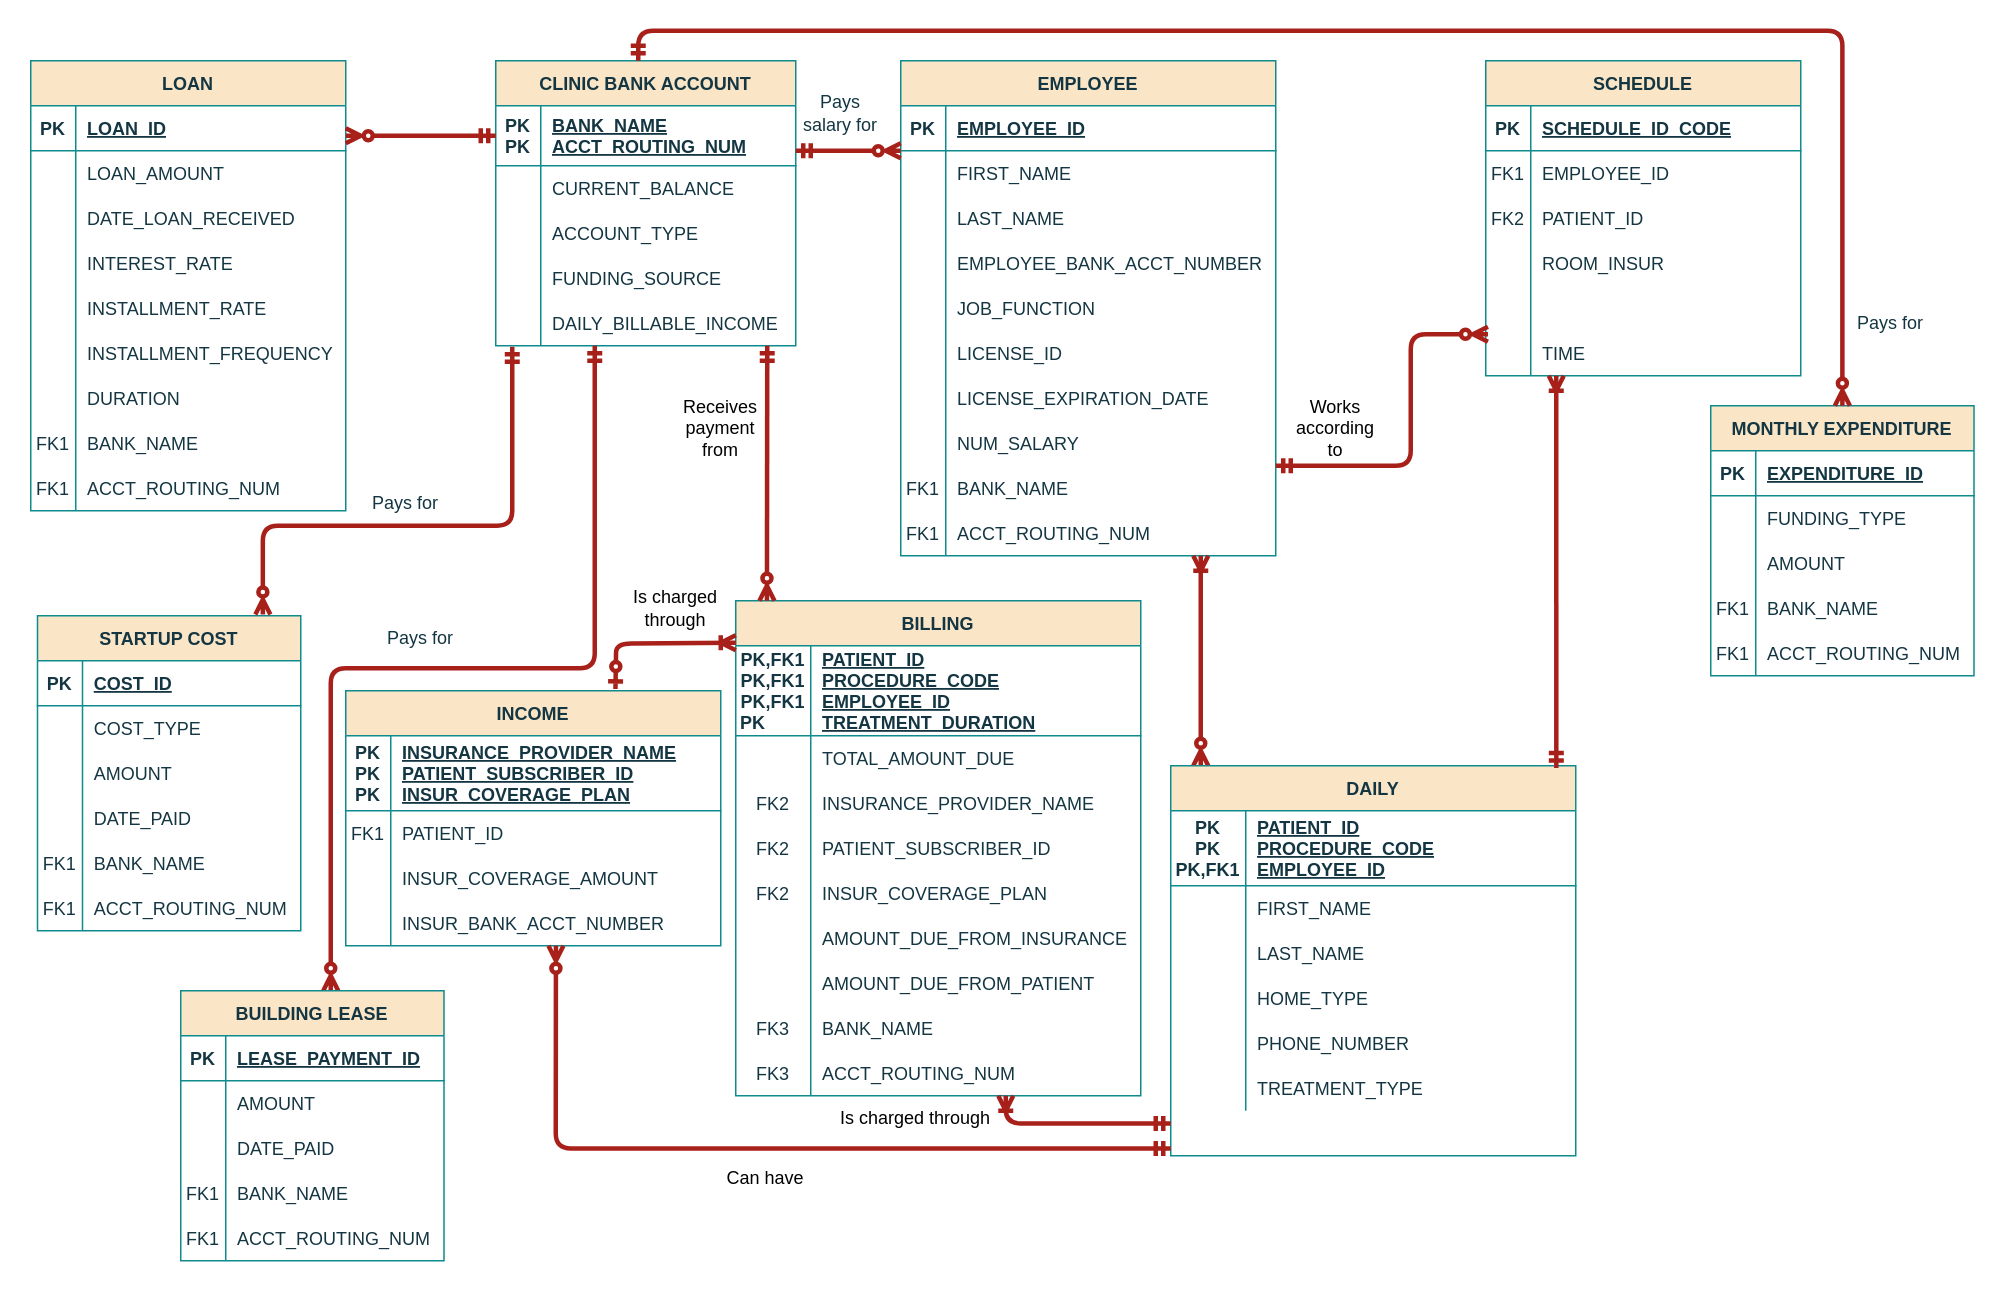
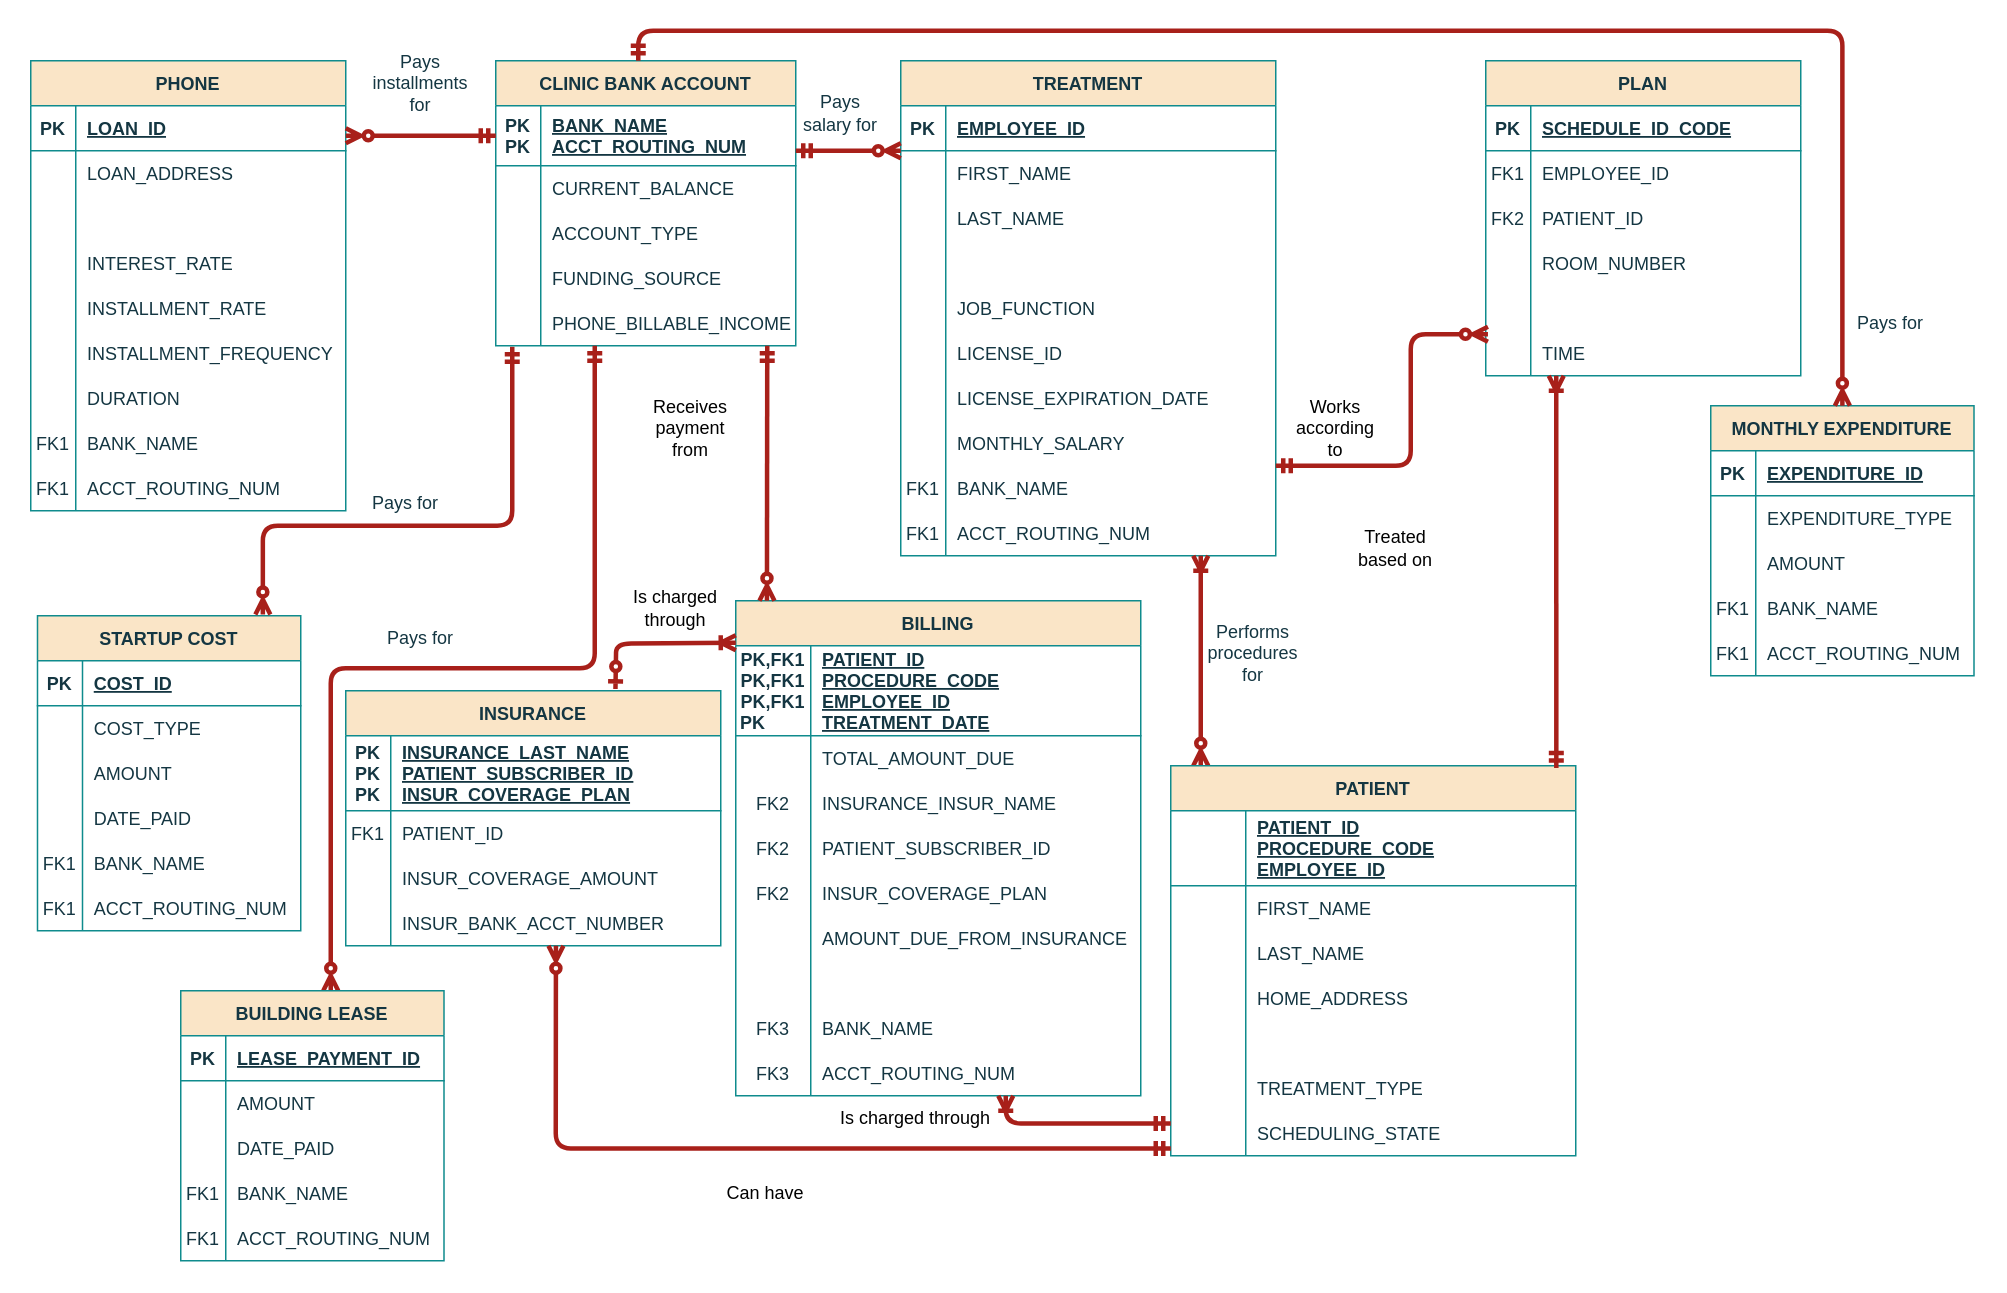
+ <mxCell id="141" value="Pays installments for" style="text;html=1;align=center;verticalAlign=middle;whiteSpace=wrap;rounded=0;fontColor=#143642;" parent="1" vertex="1"><mxGeometry x="250" y="40" width="60" height="30" as="geometry" /></mxCell>
- <mxCell id="61" value="LOAN" style="shape=table;startSize=30;container=1;collapsible=1;childLayout=tableLayout;fixedRows=1;rowLines=0;fontStyle=1;align=center;resizeLast=1;labelBackgroundColor=none;fillColor=#FAE5C7;strokeColor=#0F8B8D;fontColor=#143642;" parent="1" vertex="1"><mxGeometry x="20" y="40" width="210" height="300" as="geometry" /></mxCell>
+ <mxCell id="61" value="PHONE" style="shape=table;startSize=30;container=1;collapsible=1;childLayout=tableLayout;fixedRows=1;rowLines=0;fontStyle=1;align=center;resizeLast=1;labelBackgroundColor=none;fillColor=#FAE5C7;strokeColor=#0F8B8D;fontColor=#143642;" parent="1" vertex="1"><mxGeometry x="20" y="40" width="210" height="300" as="geometry" /></mxCell>
- <mxCell id="2" value="EMPLOYEE" style="shape=table;startSize=30;container=1;collapsible=1;childLayout=tableLayout;fixedRows=1;rowLines=0;fontStyle=1;align=center;resizeLast=1;labelBackgroundColor=none;fillColor=#FAE5C7;strokeColor=#0F8B8D;fontColor=#143642;" parent="1" vertex="1"><mxGeometry x="600" y="40" width="250" height="330" as="geometry" /></mxCell>
+ <mxCell id="2" value="TREATMENT" style="shape=table;startSize=30;container=1;collapsible=1;childLayout=tableLayout;fixedRows=1;rowLines=0;fontStyle=1;align=center;resizeLast=1;labelBackgroundColor=none;fillColor=#FAE5C7;strokeColor=#0F8B8D;fontColor=#143642;" parent="1" vertex="1"><mxGeometry x="600" y="40" width="250" height="330" as="geometry" /></mxCell>
- <mxCell id="175" value="SCHEDULE" style="shape=table;startSize=30;container=1;collapsible=1;childLayout=tableLayout;fixedRows=1;rowLines=0;fontStyle=1;align=center;resizeLast=1;labelBackgroundColor=none;fillColor=#FAE5C7;strokeColor=#0F8B8D;fontColor=#143642;" vertex="1" parent="1"><mxGeometry x="990" y="40" width="210" height="210" as="geometry" /></mxCell>
+ <mxCell id="175" value="PLAN" style="shape=table;startSize=30;container=1;collapsible=1;childLayout=tableLayout;fixedRows=1;rowLines=0;fontStyle=1;align=center;resizeLast=1;labelBackgroundColor=none;fillColor=#FAE5C7;strokeColor=#0F8B8D;fontColor=#143642;" vertex="1" parent="1"><mxGeometry x="990" y="40" width="210" height="210" as="geometry" /></mxCell>
- <mxCell id="67" value="LOAN_AMOUNT" style="shape=partialRectangle;overflow=hidden;connectable=0;fillColor=none;top=0;left=0;bottom=0;right=0;align=left;spacingLeft=6;labelBackgroundColor=none;strokeColor=#0F8B8D;fontColor=#143642;" parent="65" vertex="1"><mxGeometry x="30" width="180" height="30" as="geometry"><mxRectangle width="180" height="30" as="alternateBounds" /></mxGeometry></mxCell>
+ <mxCell id="67" value="LOAN_ADDRESS" style="shape=partialRectangle;overflow=hidden;connectable=0;fillColor=none;top=0;left=0;bottom=0;right=0;align=left;spacingLeft=6;labelBackgroundColor=none;strokeColor=#0F8B8D;fontColor=#143642;" parent="65" vertex="1"><mxGeometry x="30" width="180" height="30" as="geometry"><mxRectangle width="180" height="30" as="alternateBounds" /></mxGeometry></mxCell>
- <mxCell id="70" value="DATE_LOAN_RECEIVED" style="shape=partialRectangle;overflow=hidden;connectable=0;fillColor=none;top=0;left=0;bottom=0;right=0;align=left;spacingLeft=6;labelBackgroundColor=none;strokeColor=#0F8B8D;fontColor=#143642;" parent="68" vertex="1"><mxGeometry x="30" width="180" height="30" as="geometry"><mxRectangle width="180" height="30" as="alternateBounds" /></mxGeometry></mxCell>
- <mxCell id="14" value="EMPLOYEE_BANK_ACCT_NUMBER" style="shape=partialRectangle;overflow=hidden;connectable=0;fillColor=none;top=0;left=0;bottom=0;right=0;align=left;spacingLeft=6;labelBackgroundColor=none;strokeColor=#0F8B8D;fontColor=#143642;" parent="12" vertex="1"><mxGeometry x="30" width="220" height="30" as="geometry"><mxRectangle width="220" height="30" as="alternateBounds" /></mxGeometry></mxCell>
- <mxCell id="187" value="ROOM_INSUR" style="shape=partialRectangle;overflow=hidden;connectable=0;fillColor=none;top=0;left=0;bottom=0;right=0;align=left;spacingLeft=6;labelBackgroundColor=none;strokeColor=#0F8B8D;fontColor=#143642;" vertex="1" parent="185"><mxGeometry x="30" width="180" height="30" as="geometry"><mxRectangle width="180" height="30" as="alternateBounds" /></mxGeometry></mxCell>
+ <mxCell id="187" value="ROOM_NUMBER" style="shape=partialRectangle;overflow=hidden;connectable=0;fillColor=none;top=0;left=0;bottom=0;right=0;align=left;spacingLeft=6;labelBackgroundColor=none;strokeColor=#0F8B8D;fontColor=#143642;" vertex="1" parent="185"><mxGeometry x="30" width="180" height="30" as="geometry"><mxRectangle width="180" height="30" as="alternateBounds" /></mxGeometry></mxCell>
- <mxCell id="139" value="DAILY_BILLABLE_INCOME" style="shape=partialRectangle;overflow=hidden;connectable=0;fillColor=none;top=0;left=0;bottom=0;right=0;align=left;spacingLeft=6;labelBackgroundColor=none;strokeColor=#0F8B8D;fontColor=#143642;" vertex="1" parent="137"><mxGeometry x="30" width="170" height="30" as="geometry"><mxRectangle width="170" height="30" as="alternateBounds" /></mxGeometry></mxCell>
+ <mxCell id="139" value="PHONE_BILLABLE_INCOME" style="shape=partialRectangle;overflow=hidden;connectable=0;fillColor=none;top=0;left=0;bottom=0;right=0;align=left;spacingLeft=6;labelBackgroundColor=none;strokeColor=#0F8B8D;fontColor=#143642;" vertex="1" parent="137"><mxGeometry x="30" width="170" height="30" as="geometry"><mxRectangle width="170" height="30" as="alternateBounds" /></mxGeometry></mxCell>
- <mxCell id="145" value="Receives payment from" style="text;html=1;align=center;verticalAlign=middle;whiteSpace=wrap;rounded=0;" parent="1" vertex="1"><mxGeometry x="450" y="270" width="60" height="30" as="geometry" /></mxCell>
+ <mxCell id="145" value="Receives payment from" style="text;html=1;align=center;verticalAlign=middle;whiteSpace=wrap;rounded=0;" parent="1" vertex="1"><mxGeometry x="430" y="270" width="60" height="30" as="geometry" /></mxCell>
- <mxCell id="26" value="NUM_SALARY" style="shape=partialRectangle;overflow=hidden;connectable=0;fillColor=none;top=0;left=0;bottom=0;right=0;align=left;spacingLeft=6;labelBackgroundColor=none;strokeColor=#0F8B8D;fontColor=#143642;" parent="24" vertex="1"><mxGeometry x="30" width="220" height="30" as="geometry"><mxRectangle width="220" height="30" as="alternateBounds" /></mxGeometry></mxCell>
+ <mxCell id="26" value="MONTHLY_SALARY" style="shape=partialRectangle;overflow=hidden;connectable=0;fillColor=none;top=0;left=0;bottom=0;right=0;align=left;spacingLeft=6;labelBackgroundColor=none;strokeColor=#0F8B8D;fontColor=#143642;" parent="24" vertex="1"><mxGeometry x="30" width="220" height="30" as="geometry"><mxRectangle width="220" height="30" as="alternateBounds" /></mxGeometry></mxCell>
- <mxCell id="221" value="FUNDING_TYPE" style="shape=partialRectangle;overflow=hidden;connectable=0;fillColor=none;top=0;left=0;bottom=0;right=0;align=left;spacingLeft=6;labelBackgroundColor=none;strokeColor=#0F8B8D;fontColor=#143642;" vertex="1" parent="219"><mxGeometry x="30" width="145.5" height="30" as="geometry"><mxRectangle width="145.5" height="30" as="alternateBounds" /></mxGeometry></mxCell>
+ <mxCell id="221" value="EXPENDITURE_TYPE" style="shape=partialRectangle;overflow=hidden;connectable=0;fillColor=none;top=0;left=0;bottom=0;right=0;align=left;spacingLeft=6;labelBackgroundColor=none;strokeColor=#0F8B8D;fontColor=#143642;" vertex="1" parent="219"><mxGeometry x="30" width="145.5" height="30" as="geometry"><mxRectangle width="145.5" height="30" as="alternateBounds" /></mxGeometry></mxCell>
+ <mxCell id="196" value="Treated based on" style="text;html=1;align=center;verticalAlign=middle;whiteSpace=wrap;rounded=0;" vertex="1" parent="1"><mxGeometry x="900" y="350" width="60" height="30" as="geometry" /></mxCell>
+ <mxCell id="89" value="Performs procedures for" style="text;html=1;align=center;verticalAlign=middle;whiteSpace=wrap;rounded=0;fontColor=#143642;" parent="1" vertex="1"><mxGeometry x="810" y="420" width="50" height="30" as="geometry" /></mxCell>
- <mxCell id="36" value="PATIENT_ID&#10;PROCEDURE_CODE&#10;EMPLOYEE_ID&#10;TREATMENT_DURATION" style="shape=partialRectangle;overflow=hidden;connectable=0;fillColor=none;top=0;left=0;bottom=0;right=0;align=left;spacingLeft=6;fontStyle=5;labelBackgroundColor=none;strokeColor=#0F8B8D;fontColor=#143642;" parent="34" vertex="1"><mxGeometry x="50" width="220" height="60" as="geometry"><mxRectangle width="220" height="60" as="alternateBounds" /></mxGeometry></mxCell>
+ <mxCell id="36" value="PATIENT_ID&#10;PROCEDURE_CODE&#10;EMPLOYEE_ID&#10;TREATMENT_DATE" style="shape=partialRectangle;overflow=hidden;connectable=0;fillColor=none;top=0;left=0;bottom=0;right=0;align=left;spacingLeft=6;fontStyle=5;labelBackgroundColor=none;strokeColor=#0F8B8D;fontColor=#143642;" parent="34" vertex="1"><mxGeometry x="50" width="220" height="60" as="geometry"><mxRectangle width="220" height="60" as="alternateBounds" /></mxGeometry></mxCell>
- <mxCell id="90" value="INCOME" style="shape=table;startSize=30;container=1;collapsible=1;childLayout=tableLayout;fixedRows=1;rowLines=0;fontStyle=1;align=center;resizeLast=1;labelBackgroundColor=none;fillColor=#FAE5C7;strokeColor=#0F8B8D;fontColor=#143642;" parent="1" vertex="1"><mxGeometry x="230" y="460" width="250" height="170" as="geometry" /></mxCell>
+ <mxCell id="90" value="INSURANCE" style="shape=table;startSize=30;container=1;collapsible=1;childLayout=tableLayout;fixedRows=1;rowLines=0;fontStyle=1;align=center;resizeLast=1;labelBackgroundColor=none;fillColor=#FAE5C7;strokeColor=#0F8B8D;fontColor=#143642;" parent="1" vertex="1"><mxGeometry x="230" y="460" width="250" height="170" as="geometry" /></mxCell>
- <mxCell id="93" value="INSURANCE_PROVIDER_NAME&#10;PATIENT_SUBSCRIBER_ID&#10;INSUR_COVERAGE_PLAN" style="shape=partialRectangle;overflow=hidden;connectable=0;fillColor=none;top=0;left=0;bottom=0;right=0;align=left;spacingLeft=6;fontStyle=5;labelBackgroundColor=none;strokeColor=#0F8B8D;fontColor=#143642;" parent="91" vertex="1"><mxGeometry x="30" width="220" height="50" as="geometry"><mxRectangle width="220" height="50" as="alternateBounds" /></mxGeometry></mxCell>
+ <mxCell id="93" value="INSURANCE_LAST_NAME&#10;PATIENT_SUBSCRIBER_ID&#10;INSUR_COVERAGE_PLAN" style="shape=partialRectangle;overflow=hidden;connectable=0;fillColor=none;top=0;left=0;bottom=0;right=0;align=left;spacingLeft=6;fontStyle=5;labelBackgroundColor=none;strokeColor=#0F8B8D;fontColor=#143642;" parent="91" vertex="1"><mxGeometry x="30" width="220" height="50" as="geometry"><mxRectangle width="220" height="50" as="alternateBounds" /></mxGeometry></mxCell>
- <mxCell id="149" value="DAILY" style="shape=table;startSize=30;container=1;collapsible=1;childLayout=tableLayout;fixedRows=1;rowLines=0;fontStyle=1;align=center;resizeLast=1;labelBackgroundColor=none;fillColor=#FAE5C7;strokeColor=#0F8B8D;fontColor=#143642;" parent="1" vertex="1"><mxGeometry x="780" y="510" width="270" height="260" as="geometry" /></mxCell>
+ <mxCell id="149" value="PATIENT" style="shape=table;startSize=30;container=1;collapsible=1;childLayout=tableLayout;fixedRows=1;rowLines=0;fontStyle=1;align=center;resizeLast=1;labelBackgroundColor=none;fillColor=#FAE5C7;strokeColor=#0F8B8D;fontColor=#143642;" parent="1" vertex="1"><mxGeometry x="780" y="510" width="270" height="260" as="geometry" /></mxCell>
- <mxCell id="42" value="INSURANCE_PROVIDER_NAME" style="shape=partialRectangle;overflow=hidden;connectable=0;fillColor=none;top=0;left=0;bottom=0;right=0;align=left;spacingLeft=6;labelBackgroundColor=none;strokeColor=#0F8B8D;fontColor=#143642;" parent="40" vertex="1"><mxGeometry x="50" width="220" height="30" as="geometry"><mxRectangle width="220" height="30" as="alternateBounds" /></mxGeometry></mxCell>
+ <mxCell id="42" value="INSURANCE_INSUR_NAME" style="shape=partialRectangle;overflow=hidden;connectable=0;fillColor=none;top=0;left=0;bottom=0;right=0;align=left;spacingLeft=6;labelBackgroundColor=none;strokeColor=#0F8B8D;fontColor=#143642;" parent="40" vertex="1"><mxGeometry x="50" width="220" height="30" as="geometry"><mxRectangle width="220" height="30" as="alternateBounds" /></mxGeometry></mxCell>
- <mxCell id="151" value="PK&#10;PK&#10;PK,FK1" style="shape=partialRectangle;overflow=hidden;connectable=0;fillColor=none;top=0;left=0;bottom=0;right=0;fontStyle=1;labelBackgroundColor=none;strokeColor=#0F8B8D;fontColor=#143642;" parent="150" vertex="1"><mxGeometry width="50" height="50" as="geometry"><mxRectangle width="50" height="50" as="alternateBounds" /></mxGeometry></mxCell>
- <mxCell id="54" value="AMOUNT_DUE_FROM_PATIENT" style="shape=partialRectangle;overflow=hidden;connectable=0;fillColor=none;top=0;left=0;bottom=0;right=0;align=left;spacingLeft=6;labelBackgroundColor=none;strokeColor=#0F8B8D;fontColor=#143642;" parent="52" vertex="1"><mxGeometry x="50" width="220" height="30" as="geometry"><mxRectangle width="220" height="30" as="alternateBounds" /></mxGeometry></mxCell>
- <mxCell id="161" value="HOME_TYPE" style="shape=partialRectangle;overflow=hidden;connectable=0;fillColor=none;top=0;left=0;bottom=0;right=0;align=left;spacingLeft=6;labelBackgroundColor=none;strokeColor=#0F8B8D;fontColor=#143642;" parent="159" vertex="1"><mxGeometry x="50" width="220" height="30" as="geometry"><mxRectangle width="220" height="30" as="alternateBounds" /></mxGeometry></mxCell>
+ <mxCell id="161" value="HOME_ADDRESS" style="shape=partialRectangle;overflow=hidden;connectable=0;fillColor=none;top=0;left=0;bottom=0;right=0;align=left;spacingLeft=6;labelBackgroundColor=none;strokeColor=#0F8B8D;fontColor=#143642;" parent="159" vertex="1"><mxGeometry x="50" width="220" height="30" as="geometry"><mxRectangle width="220" height="30" as="alternateBounds" /></mxGeometry></mxCell>
- <mxCell id="164" value="PHONE_NUMBER" style="shape=partialRectangle;overflow=hidden;connectable=0;fillColor=none;top=0;left=0;bottom=0;right=0;align=left;spacingLeft=6;labelBackgroundColor=none;strokeColor=#0F8B8D;fontColor=#143642;" parent="162" vertex="1"><mxGeometry x="50" width="220" height="30" as="geometry"><mxRectangle width="220" height="30" as="alternateBounds" /></mxGeometry></mxCell>
+ <mxCell id="170" value="SCHEDULING_STATE" style="shape=partialRectangle;overflow=hidden;connectable=0;fillColor=none;top=0;left=0;bottom=0;right=0;align=left;spacingLeft=6;labelBackgroundColor=none;strokeColor=#0F8B8D;fontColor=#143642;" parent="168" vertex="1"><mxGeometry x="50" width="220" height="30" as="geometry"><mxRectangle width="220" height="30" as="alternateBounds" /></mxGeometry></mxCell>
- <mxCell id="174" value="Can have" style="text;html=1;align=center;verticalAlign=middle;whiteSpace=wrap;rounded=0;" parent="1" vertex="1"><mxGeometry x="480" y="770" width="60" height="30" as="geometry" /></mxCell>
+ <mxCell id="174" value="Can have" style="text;html=1;align=center;verticalAlign=middle;whiteSpace=wrap;rounded=0;" parent="1" vertex="1"><mxGeometry x="480" y="780" width="60" height="30" as="geometry" /></mxCell>
